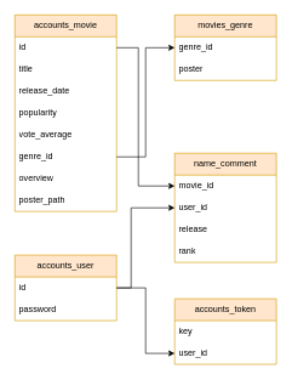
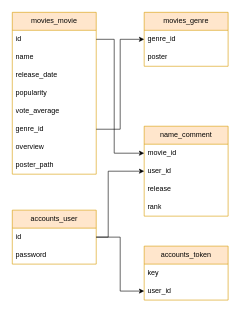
- <mxCell id="2" value="accounts_movie" style="swimlane;fontStyle=0;childLayout=stackLayout;horizontal=1;startSize=30;horizontalStack=0;resizeParent=1;resizeParentMax=0;resizeLast=0;collapsible=1;marginBottom=0;whiteSpace=wrap;html=1;fillColor=#ffe6cc;strokeColor=#d79b00;" vertex="1" parent="1"><mxGeometry x="20" y="20" width="140" height="270" as="geometry" /></mxCell>
+ <mxCell id="2" value="movies_movie" style="swimlane;fontStyle=0;childLayout=stackLayout;horizontal=1;startSize=30;horizontalStack=0;resizeParent=1;resizeParentMax=0;resizeLast=0;collapsible=1;marginBottom=0;whiteSpace=wrap;html=1;fillColor=#ffe6cc;strokeColor=#d79b00;" vertex="1" parent="1"><mxGeometry x="20" y="20" width="140" height="270" as="geometry" /></mxCell>
- <mxCell id="4" value="title" style="text;strokeColor=none;fillColor=none;align=left;verticalAlign=middle;spacingLeft=4;spacingRight=4;overflow=hidden;points=[[0,0.5],[1,0.5]];portConstraint=eastwest;rotatable=0;whiteSpace=wrap;html=1;" vertex="1" parent="2"><mxGeometry y="60" width="140" height="30" as="geometry" /></mxCell>
+ <mxCell id="4" value="name" style="text;strokeColor=none;fillColor=none;align=left;verticalAlign=middle;spacingLeft=4;spacingRight=4;overflow=hidden;points=[[0,0.5],[1,0.5]];portConstraint=eastwest;rotatable=0;whiteSpace=wrap;html=1;" vertex="1" parent="2"><mxGeometry y="60" width="140" height="30" as="geometry" /></mxCell>
